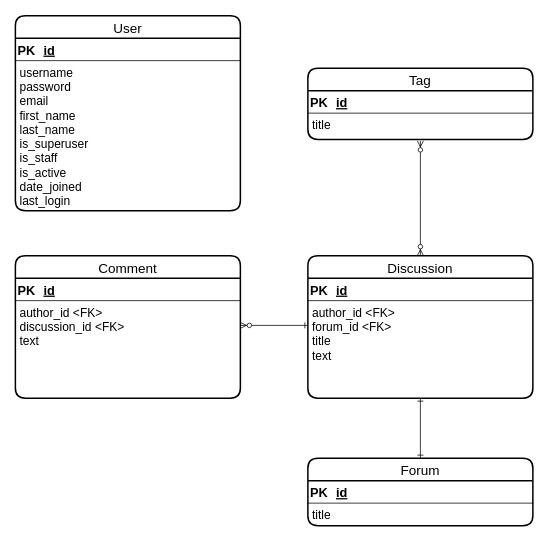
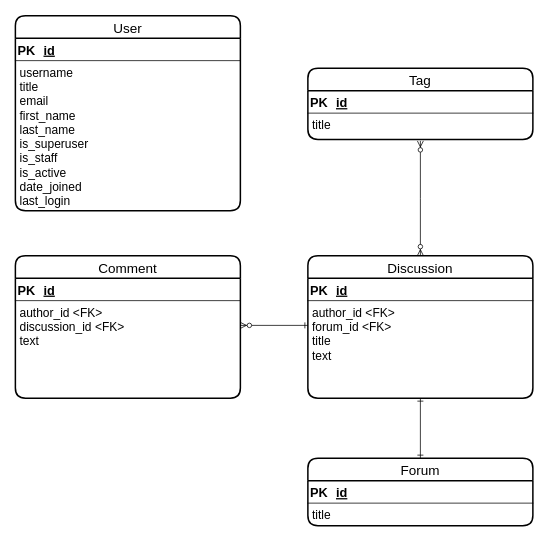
- <mxCell id="7" value="username&#10;password&#10;email&#10;first_name&#10;last_name&#10;is_superuser&#10;is_staff&#10;is_active&#10;date_joined&#10;last_login" style="align=left;strokeColor=none;fillColor=none;spacingLeft=4;fontSize=16;verticalAlign=top;resizable=0;rotatable=0;part=1;" vertex="1" parent="2"><mxGeometry y="60" width="300" height="200" as="geometry" /></mxCell>
+ <mxCell id="7" value="username&#10;title&#10;email&#10;first_name&#10;last_name&#10;is_superuser&#10;is_staff&#10;is_active&#10;date_joined&#10;last_login" style="align=left;strokeColor=none;fillColor=none;spacingLeft=4;fontSize=16;verticalAlign=top;resizable=0;rotatable=0;part=1;" vertex="1" parent="2"><mxGeometry y="60" width="300" height="200" as="geometry" /></mxCell>
